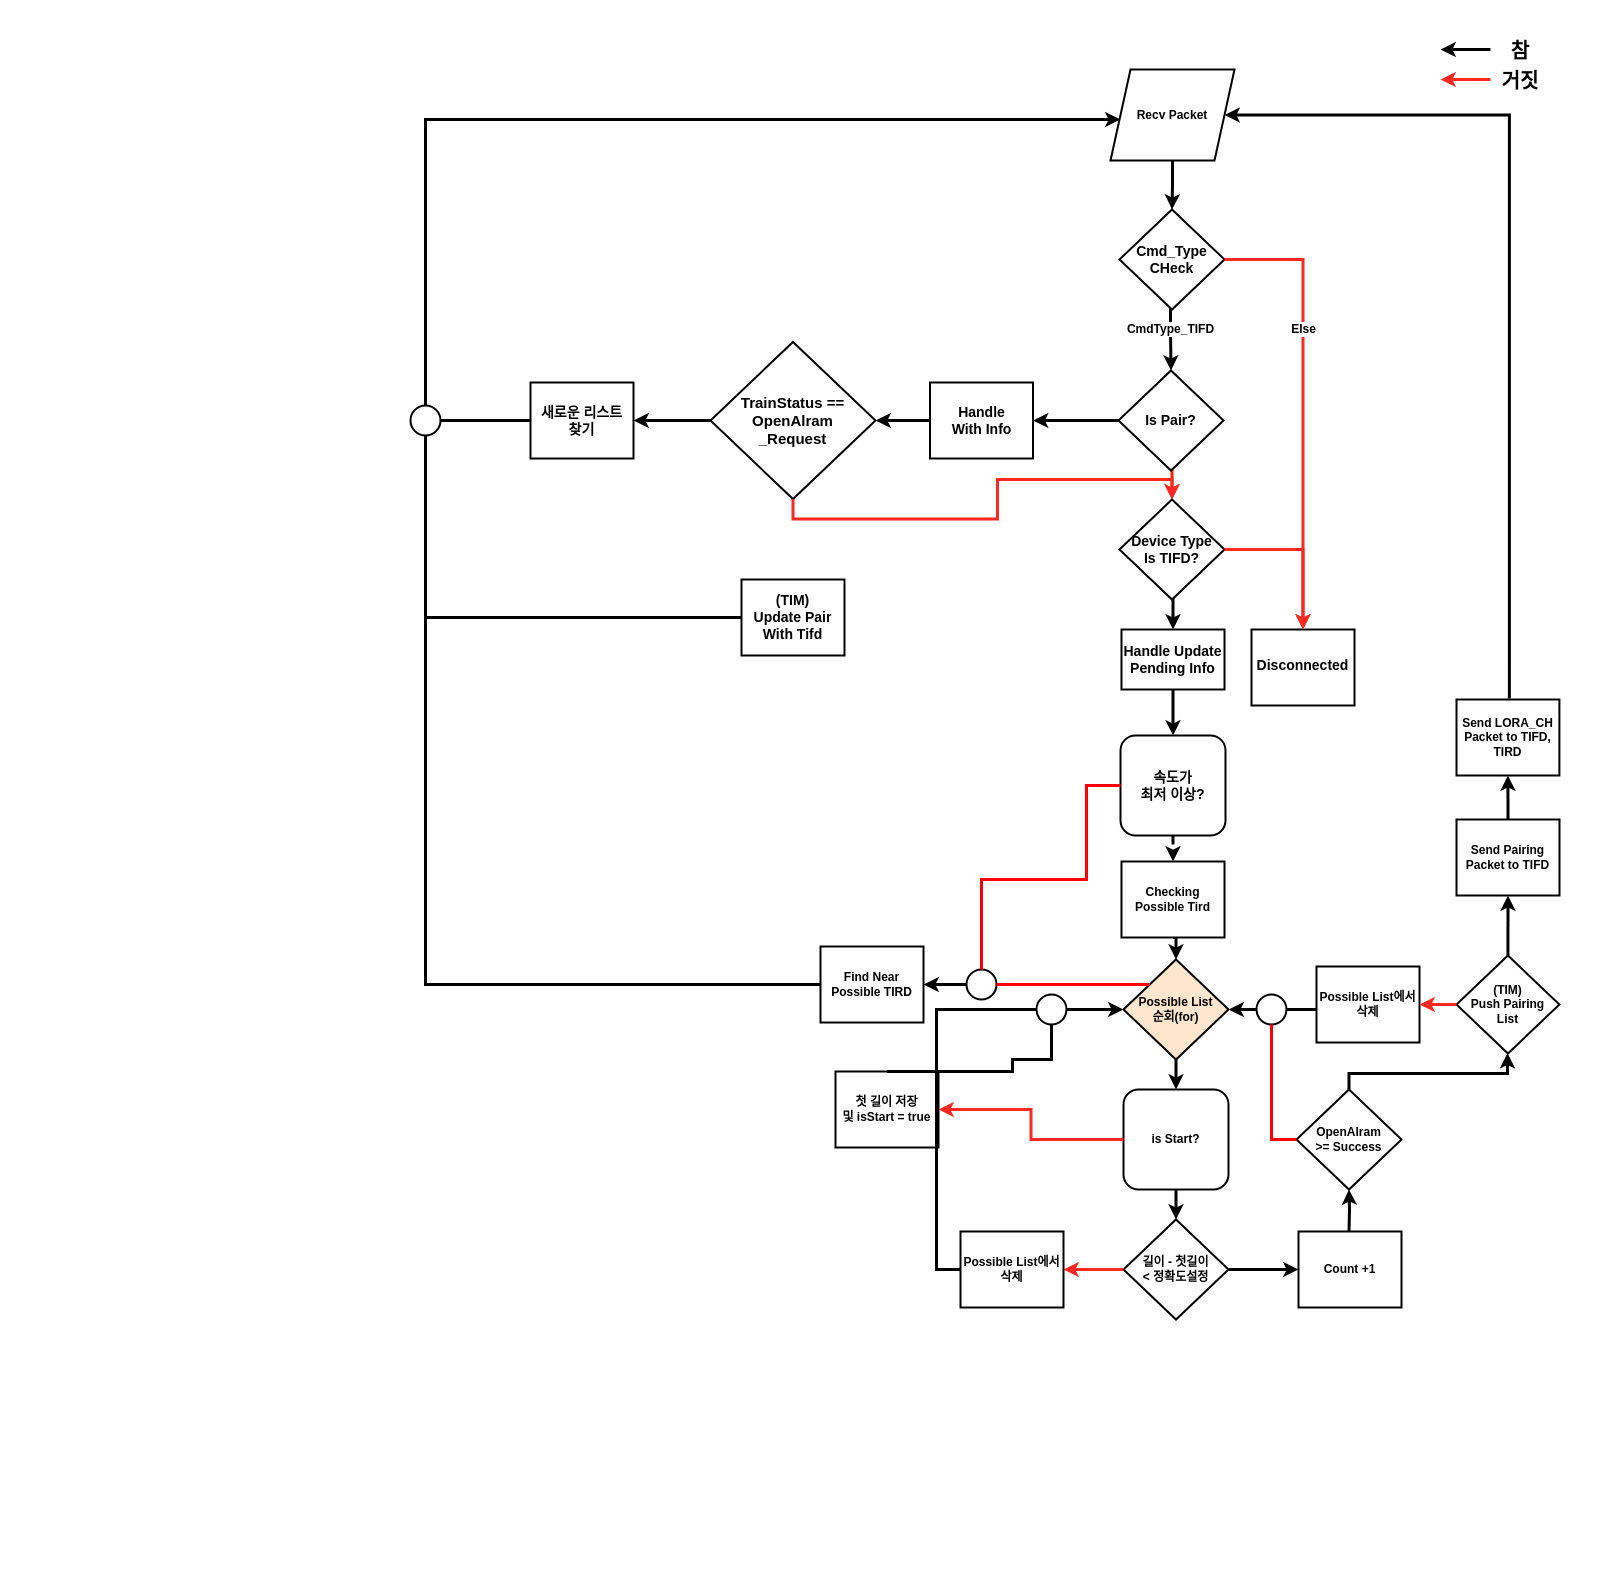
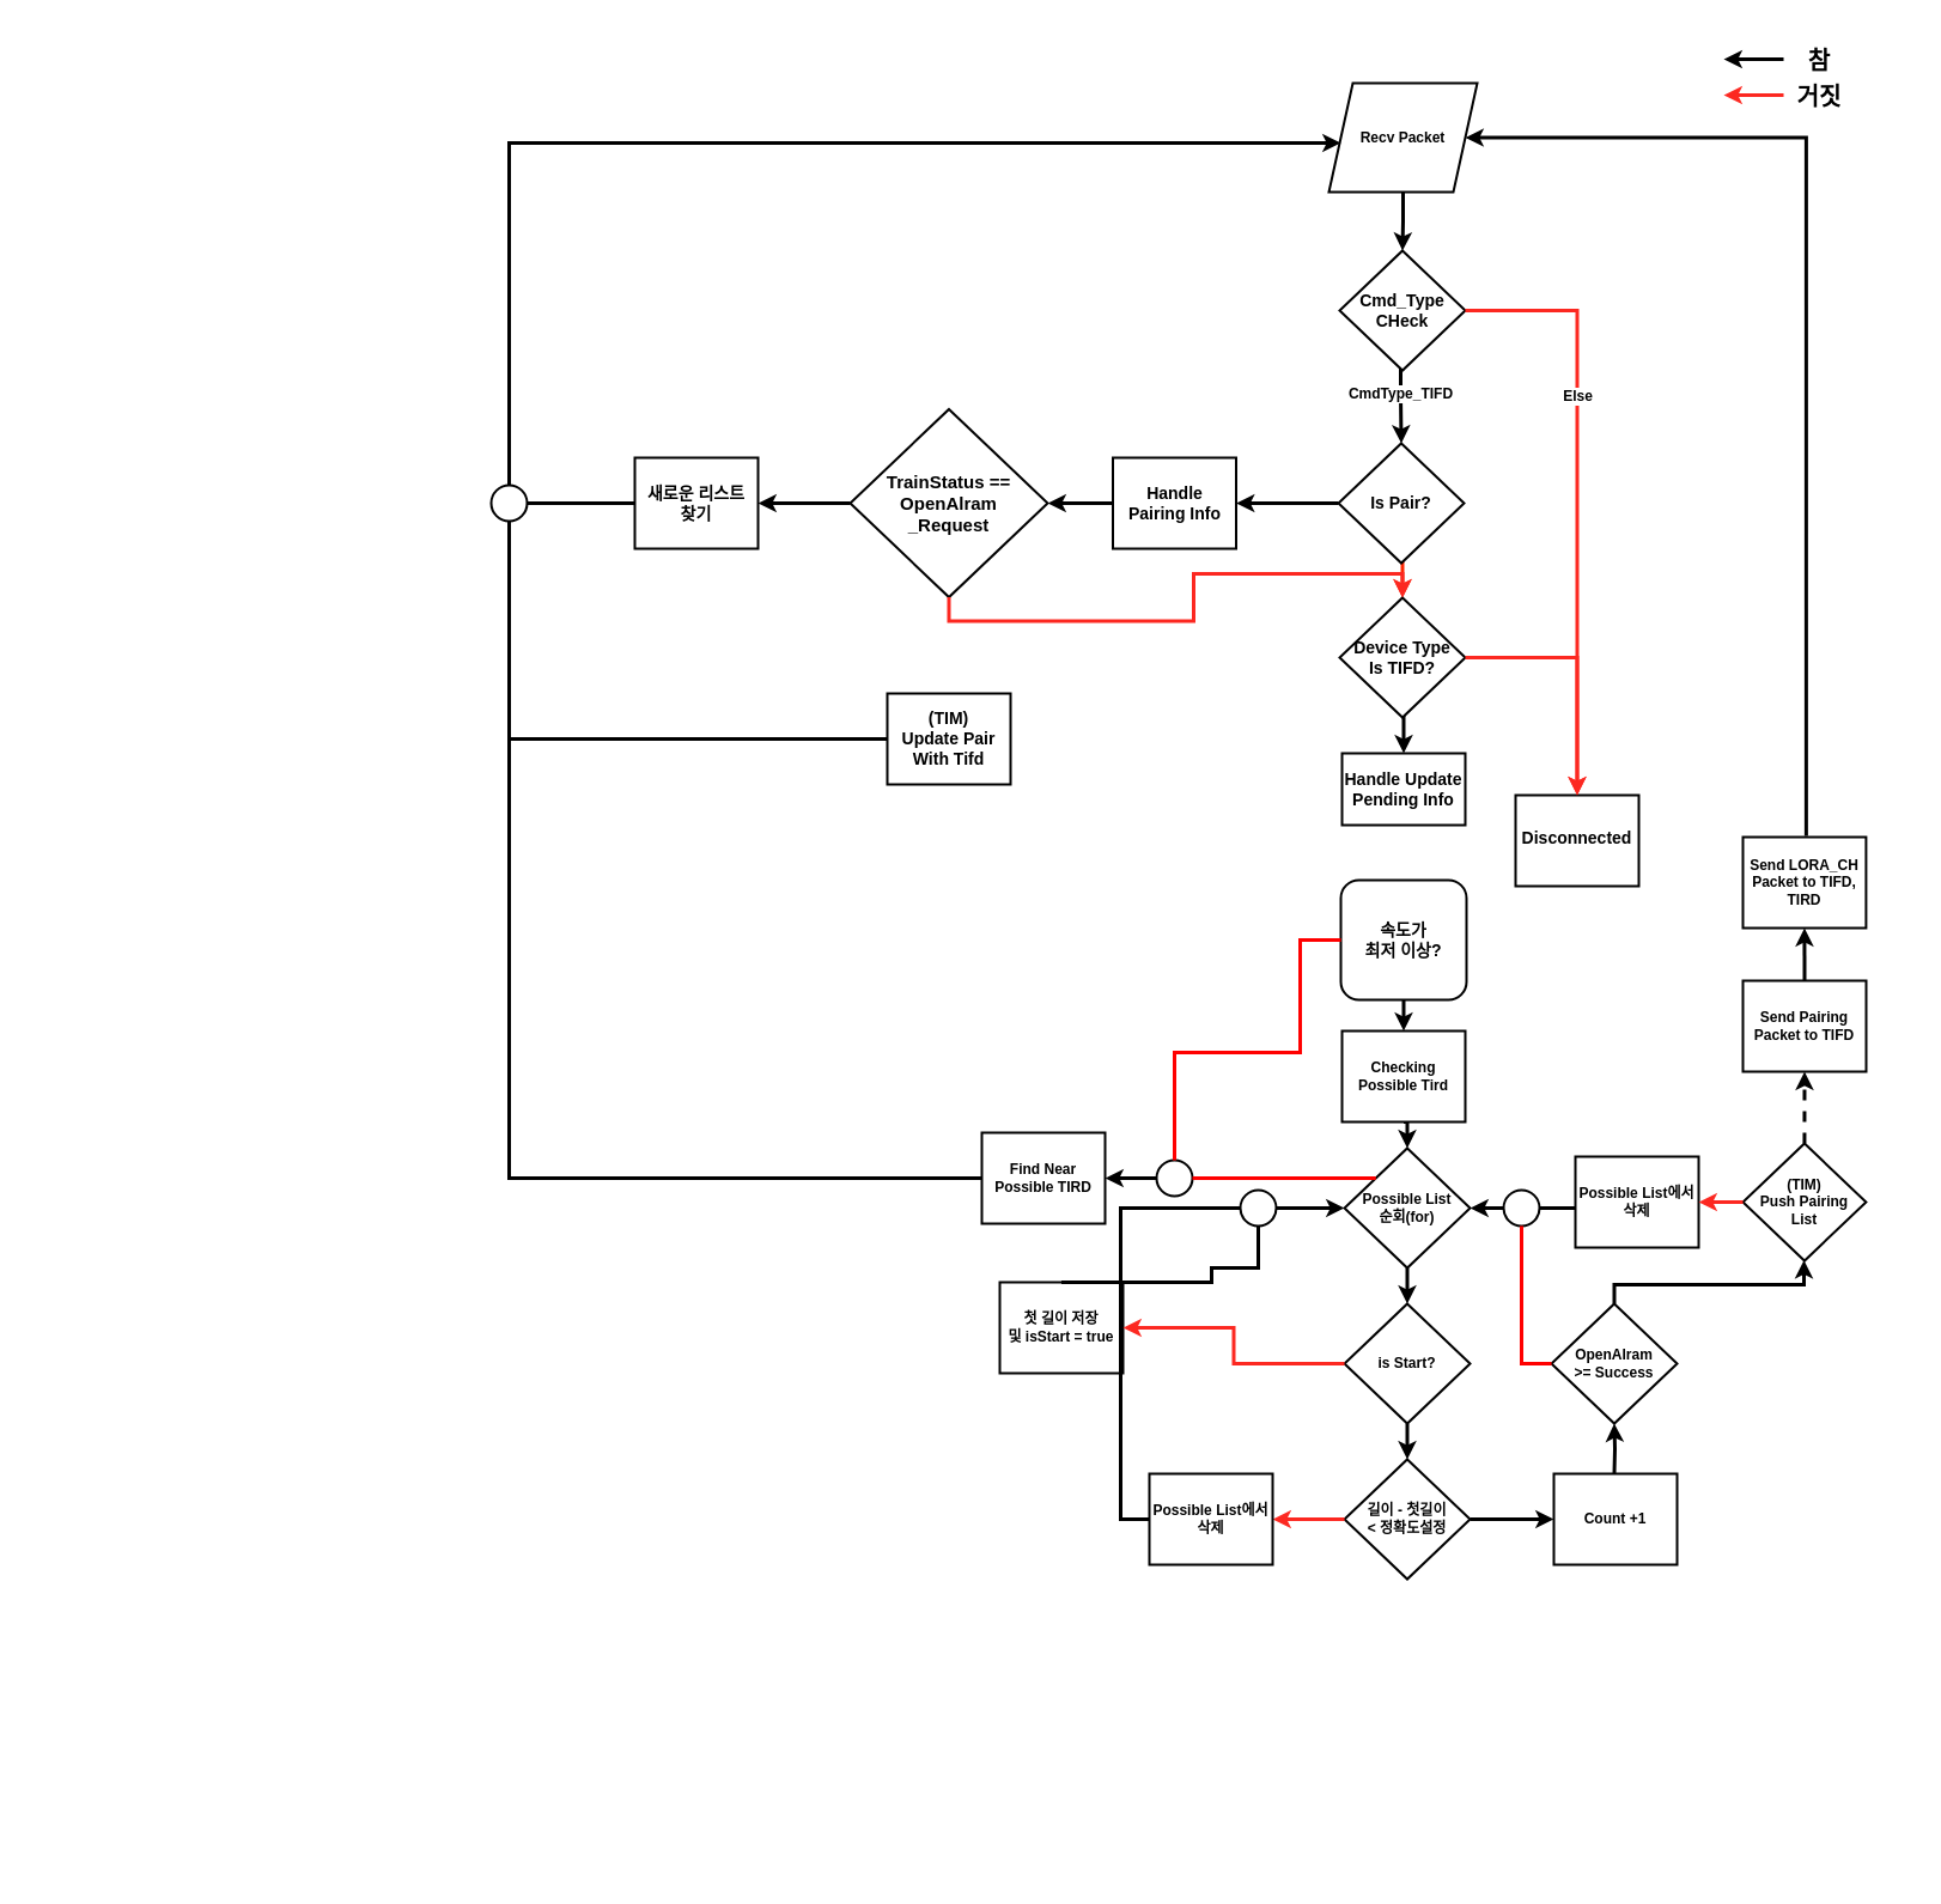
- <mxCell id="59" value="Handle&lt;br style=&quot;font-size: 14px;&quot;&gt;With Info" style="rounded=0;whiteSpace=wrap;fontStyle=1;html=1;strokeWidth=2;fontSize=14;" parent="1" vertex="1"><mxGeometry x="929.5" y="382" width="103" height="76" as="geometry" /></mxCell>
+ <mxCell id="59" value="Handle&lt;br style=&quot;font-size: 14px;&quot;&gt;Pairing Info" style="rounded=0;whiteSpace=wrap;fontStyle=1;html=1;strokeWidth=2;fontSize=14;" parent="1" vertex="1"><mxGeometry x="929.5" y="382" width="103" height="76" as="geometry" /></mxCell>
- <mxCell id="15" value="&lt;p style=&quot;margin: 0px; padding: 0px; border: 0px none; line-height: 0px; overflow-wrap: break-word; font-family: Arial; font-size: 14px;&quot;&gt;&lt;span style=&quot;font-size: 14px;&quot;&gt;&lt;/span&gt;&lt;/p&gt;&lt;p style=&quot;margin: 0px; padding: 0px; border: 0px none; line-height: 0px; overflow-wrap: break-word; font-family: Arial; font-size: 14px;&quot;&gt;&lt;span style=&quot;font-size: 14px;&quot;&gt;&lt;/span&gt;&lt;/p&gt;&lt;p style=&quot;margin: 0px; padding: 0px; border: 0px none; line-height: 0px; overflow-wrap: break-word; font-family: Arial; font-size: 14px;&quot;&gt;&lt;span style=&quot;font-size: 14px;&quot;&gt;Disconnected&lt;/span&gt;&lt;/p&gt;&lt;p style=&quot;margin: 0px; padding: 0px; border: 0px none; line-height: 0px; overflow-wrap: break-word; font-family: Arial; font-size: 14px;&quot;&gt;&lt;span style=&quot;font-size: 14px;&quot;&gt;&lt;br style=&quot;font-size: 14px;&quot;&gt;&lt;/span&gt;&lt;/p&gt;" style="rounded=0;whiteSpace=wrap;html=1;fontStyle=1;strokeWidth=2;fontSize=14;" parent="1" vertex="1"><mxGeometry x="1251" y="629" width="103" height="76" as="geometry" /></mxCell>
+ <mxCell id="15" value="&lt;p style=&quot;margin: 0px; padding: 0px; border: 0px none; line-height: 0px; overflow-wrap: break-word; font-family: Arial; font-size: 14px;&quot;&gt;&lt;span style=&quot;font-size: 14px;&quot;&gt;&lt;/span&gt;&lt;/p&gt;&lt;p style=&quot;margin: 0px; padding: 0px; border: 0px none; line-height: 0px; overflow-wrap: break-word; font-family: Arial; font-size: 14px;&quot;&gt;&lt;span style=&quot;font-size: 14px;&quot;&gt;&lt;/span&gt;&lt;/p&gt;&lt;p style=&quot;margin: 0px; padding: 0px; border: 0px none; line-height: 0px; overflow-wrap: break-word; font-family: Arial; font-size: 14px;&quot;&gt;&lt;span style=&quot;font-size: 14px;&quot;&gt;Disconnected&lt;/span&gt;&lt;/p&gt;&lt;p style=&quot;margin: 0px; padding: 0px; border: 0px none; line-height: 0px; overflow-wrap: break-word; font-family: Arial; font-size: 14px;&quot;&gt;&lt;span style=&quot;font-size: 14px;&quot;&gt;&lt;br style=&quot;font-size: 14px;&quot;&gt;&lt;/span&gt;&lt;/p&gt;" style="rounded=0;whiteSpace=wrap;html=1;fontStyle=1;strokeWidth=2;fontSize=14;" parent="1" vertex="1"><mxGeometry x="1266" y="664" width="103" height="76" as="geometry" /></mxCell>
- <mxCell id="7" style="edgeStyle=orthogonalEdgeStyle;rounded=0;orthogonalLoop=1;jettySize=auto;html=1;exitX=0.5;exitY=1;exitDx=0;exitDy=0;entryX=0.5;entryY=0;entryDx=0;entryDy=0;fontStyle=1;strokeWidth=3;" parent="1" source="8" target="14" edge="1"><mxGeometry relative="1" as="geometry" /></mxCell>
- <mxCell id="13" style="edgeStyle=orthogonalEdgeStyle;rounded=0;orthogonalLoop=1;jettySize=auto;html=1;exitX=0.5;exitY=1;exitDx=0;exitDy=0;entryX=0.5;entryY=0;entryDx=0;entryDy=0;fontStyle=1;strokeWidth=3;dashed=1;" parent="1" source="14" target="17" edge="1"><mxGeometry relative="1" as="geometry" /></mxCell>
+ <mxCell id="13" style="edgeStyle=orthogonalEdgeStyle;rounded=0;orthogonalLoop=1;jettySize=auto;html=1;exitX=0.5;exitY=1;exitDx=0;exitDy=0;entryX=0.5;entryY=0;entryDx=0;entryDy=0;fontStyle=1;strokeWidth=3;" parent="1" source="14" target="17" edge="1"><mxGeometry relative="1" as="geometry" /></mxCell>
- <mxCell id="29" style="edgeStyle=orthogonalEdgeStyle;rounded=0;orthogonalLoop=1;jettySize=auto;html=1;exitX=0.5;exitY=0;exitDx=0;exitDy=0;entryX=0.5;entryY=1;entryDx=0;entryDy=0;fontStyle=1;strokeWidth=3;" parent="1" source="33" target="30" edge="1"><mxGeometry relative="1" as="geometry"><mxPoint x="1348.5" y="971" as="sourcePoint" /></mxGeometry></mxCell>
+ <mxCell id="29" style="edgeStyle=orthogonalEdgeStyle;rounded=0;orthogonalLoop=1;jettySize=auto;html=1;exitX=0.5;exitY=0;exitDx=0;exitDy=0;entryX=0.5;entryY=1;entryDx=0;entryDy=0;fontStyle=1;strokeWidth=3;dashed=1;" parent="1" source="33" target="30" edge="1"><mxGeometry relative="1" as="geometry"><mxPoint x="1348.5" y="971" as="sourcePoint" /></mxGeometry></mxCell>
- <mxCell id="19" value="Possible List&lt;br&gt;순회(for)" style="rhombus;whiteSpace=wrap;html=1;aspect=fixed;fontStyle=1;strokeWidth=2;fillColor=#ffe6cc;" parent="1" vertex="1"><mxGeometry x="1123" y="959" width="105" height="100" as="geometry" /></mxCell>
+ <mxCell id="19" value="Possible List&lt;br&gt;순회(for)" style="rhombus;whiteSpace=wrap;html=1;aspect=fixed;fontStyle=1;strokeWidth=2;" parent="1" vertex="1"><mxGeometry x="1123" y="959" width="105" height="100" as="geometry" /></mxCell>
- <mxCell id="22" value="is Start?" style="whiteSpace=wrap;html=1;aspect=fixed;fontStyle=1;strokeWidth=2;rounded=1;" parent="1" vertex="1"><mxGeometry x="1123" y="1089" width="105" height="100" as="geometry" /></mxCell>
+ <mxCell id="22" value="is Start?" style="rhombus;whiteSpace=wrap;html=1;aspect=fixed;fontStyle=1;strokeWidth=2;" parent="1" vertex="1"><mxGeometry x="1123" y="1089" width="105" height="100" as="geometry" /></mxCell>
